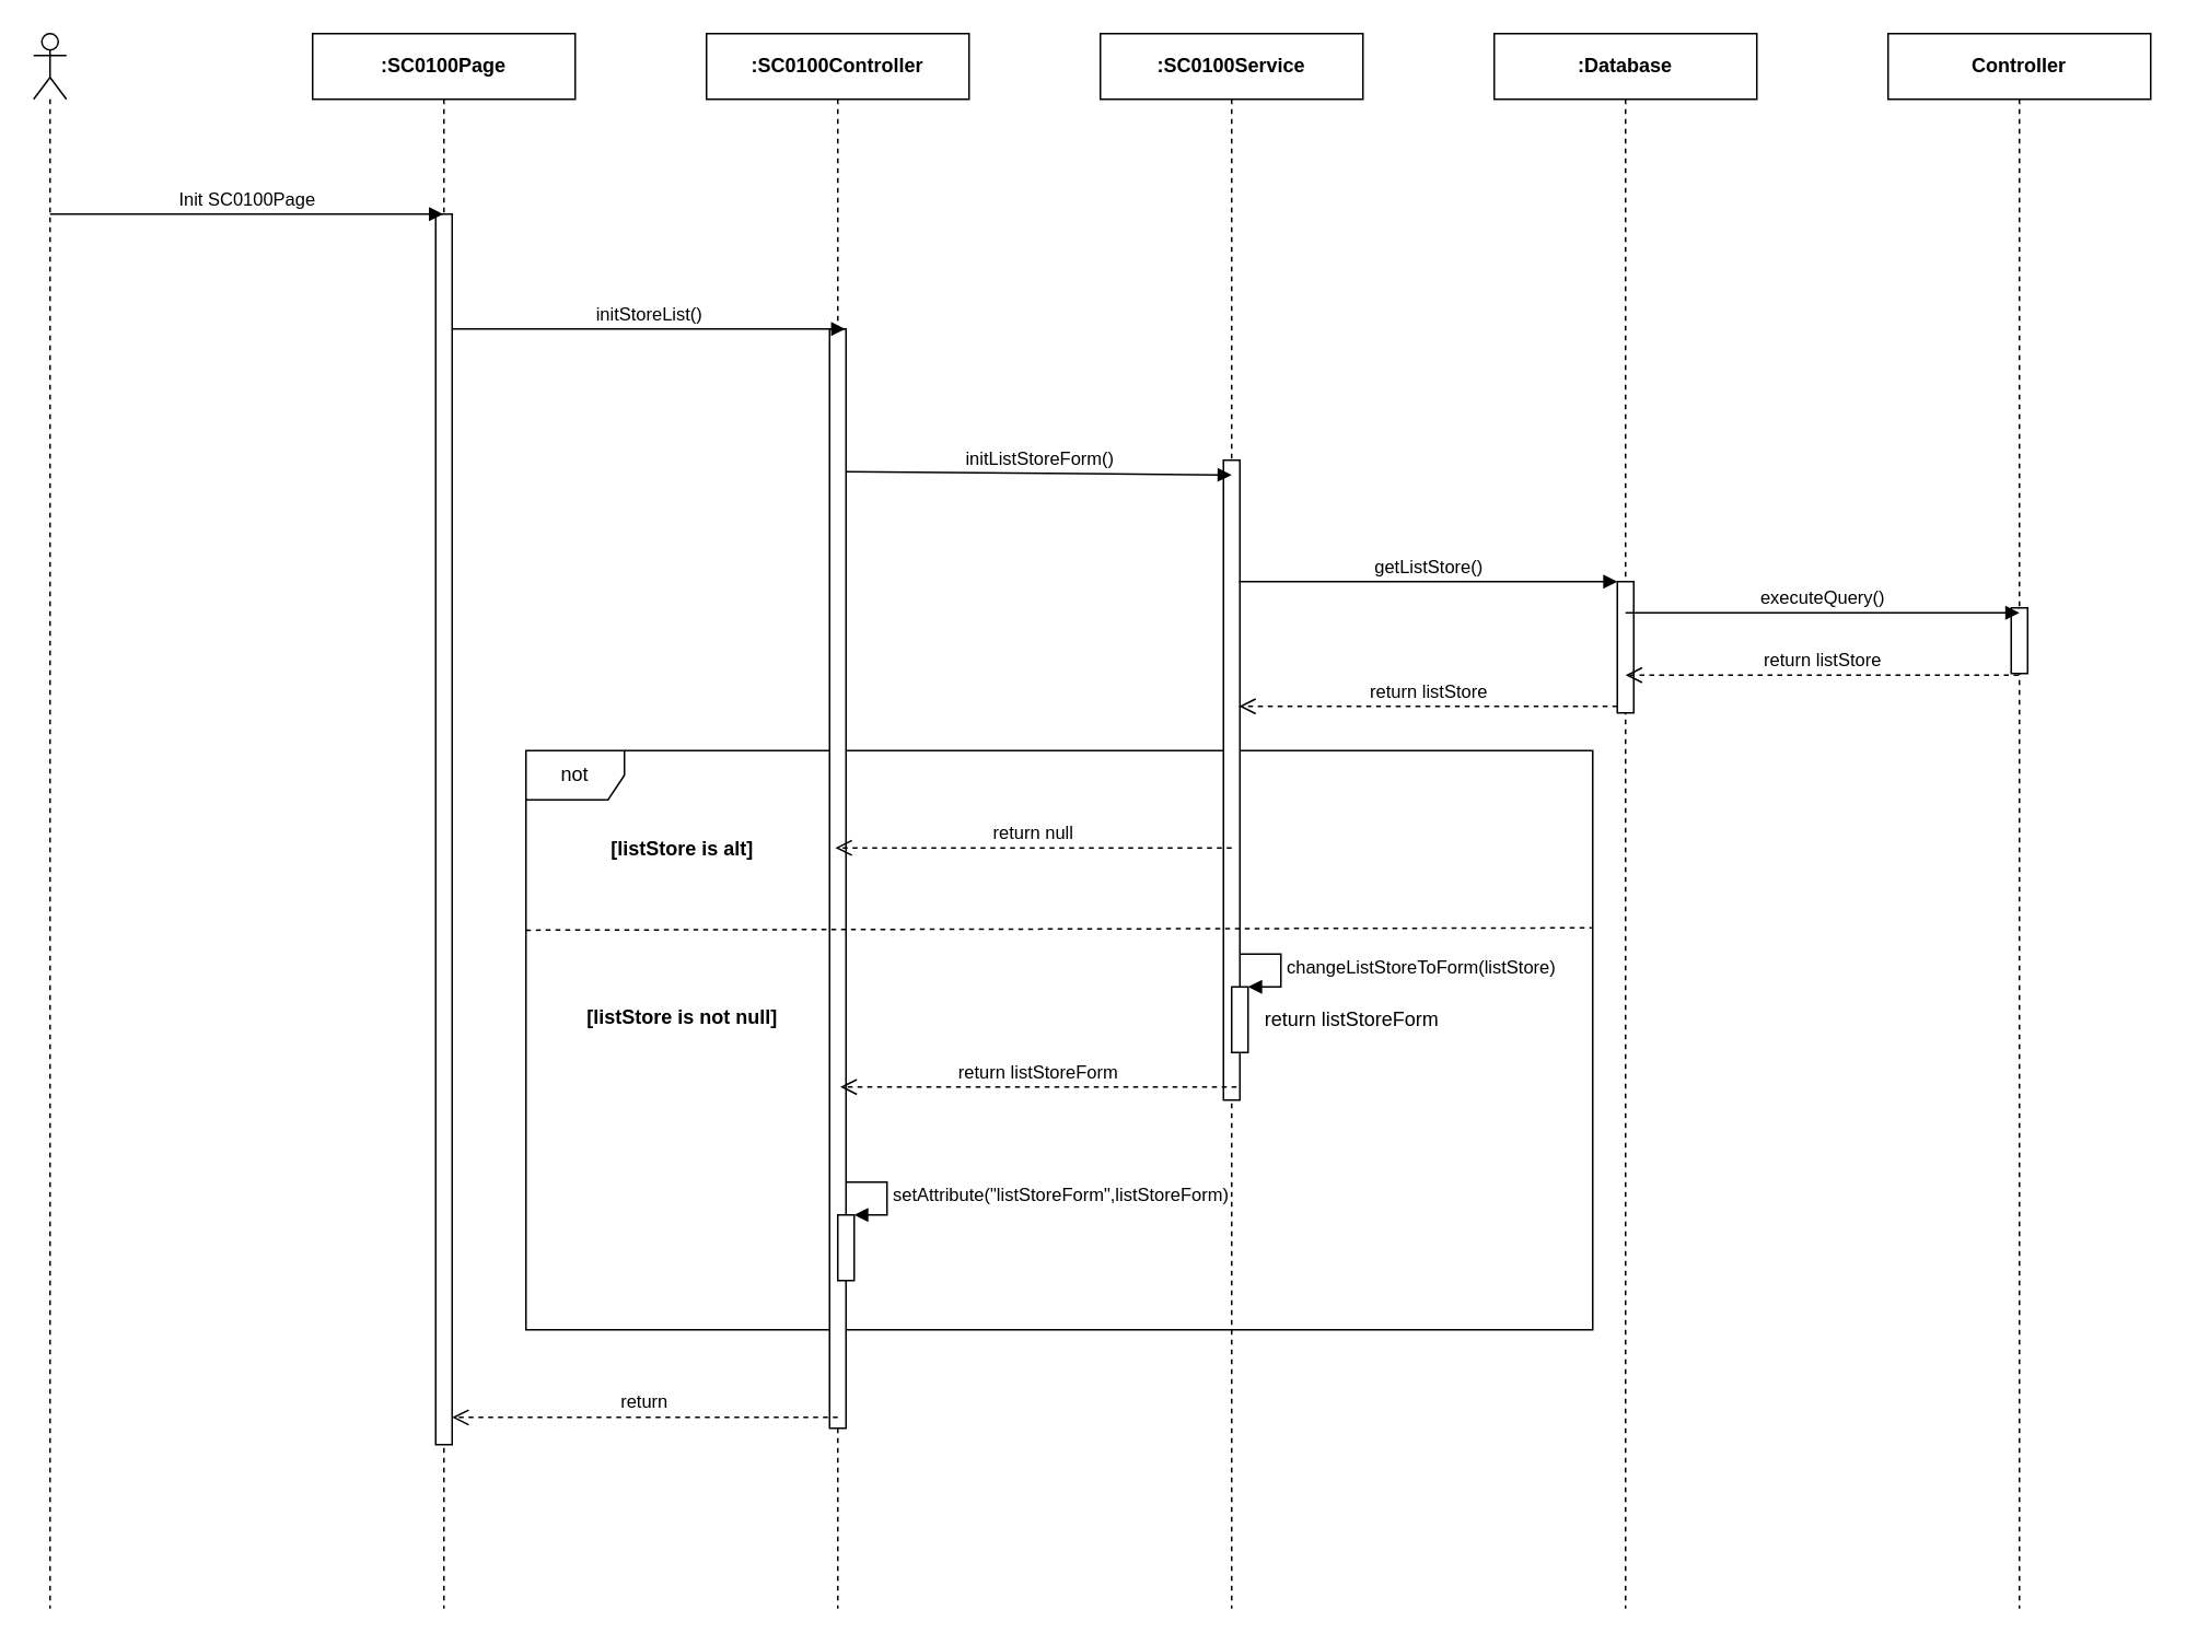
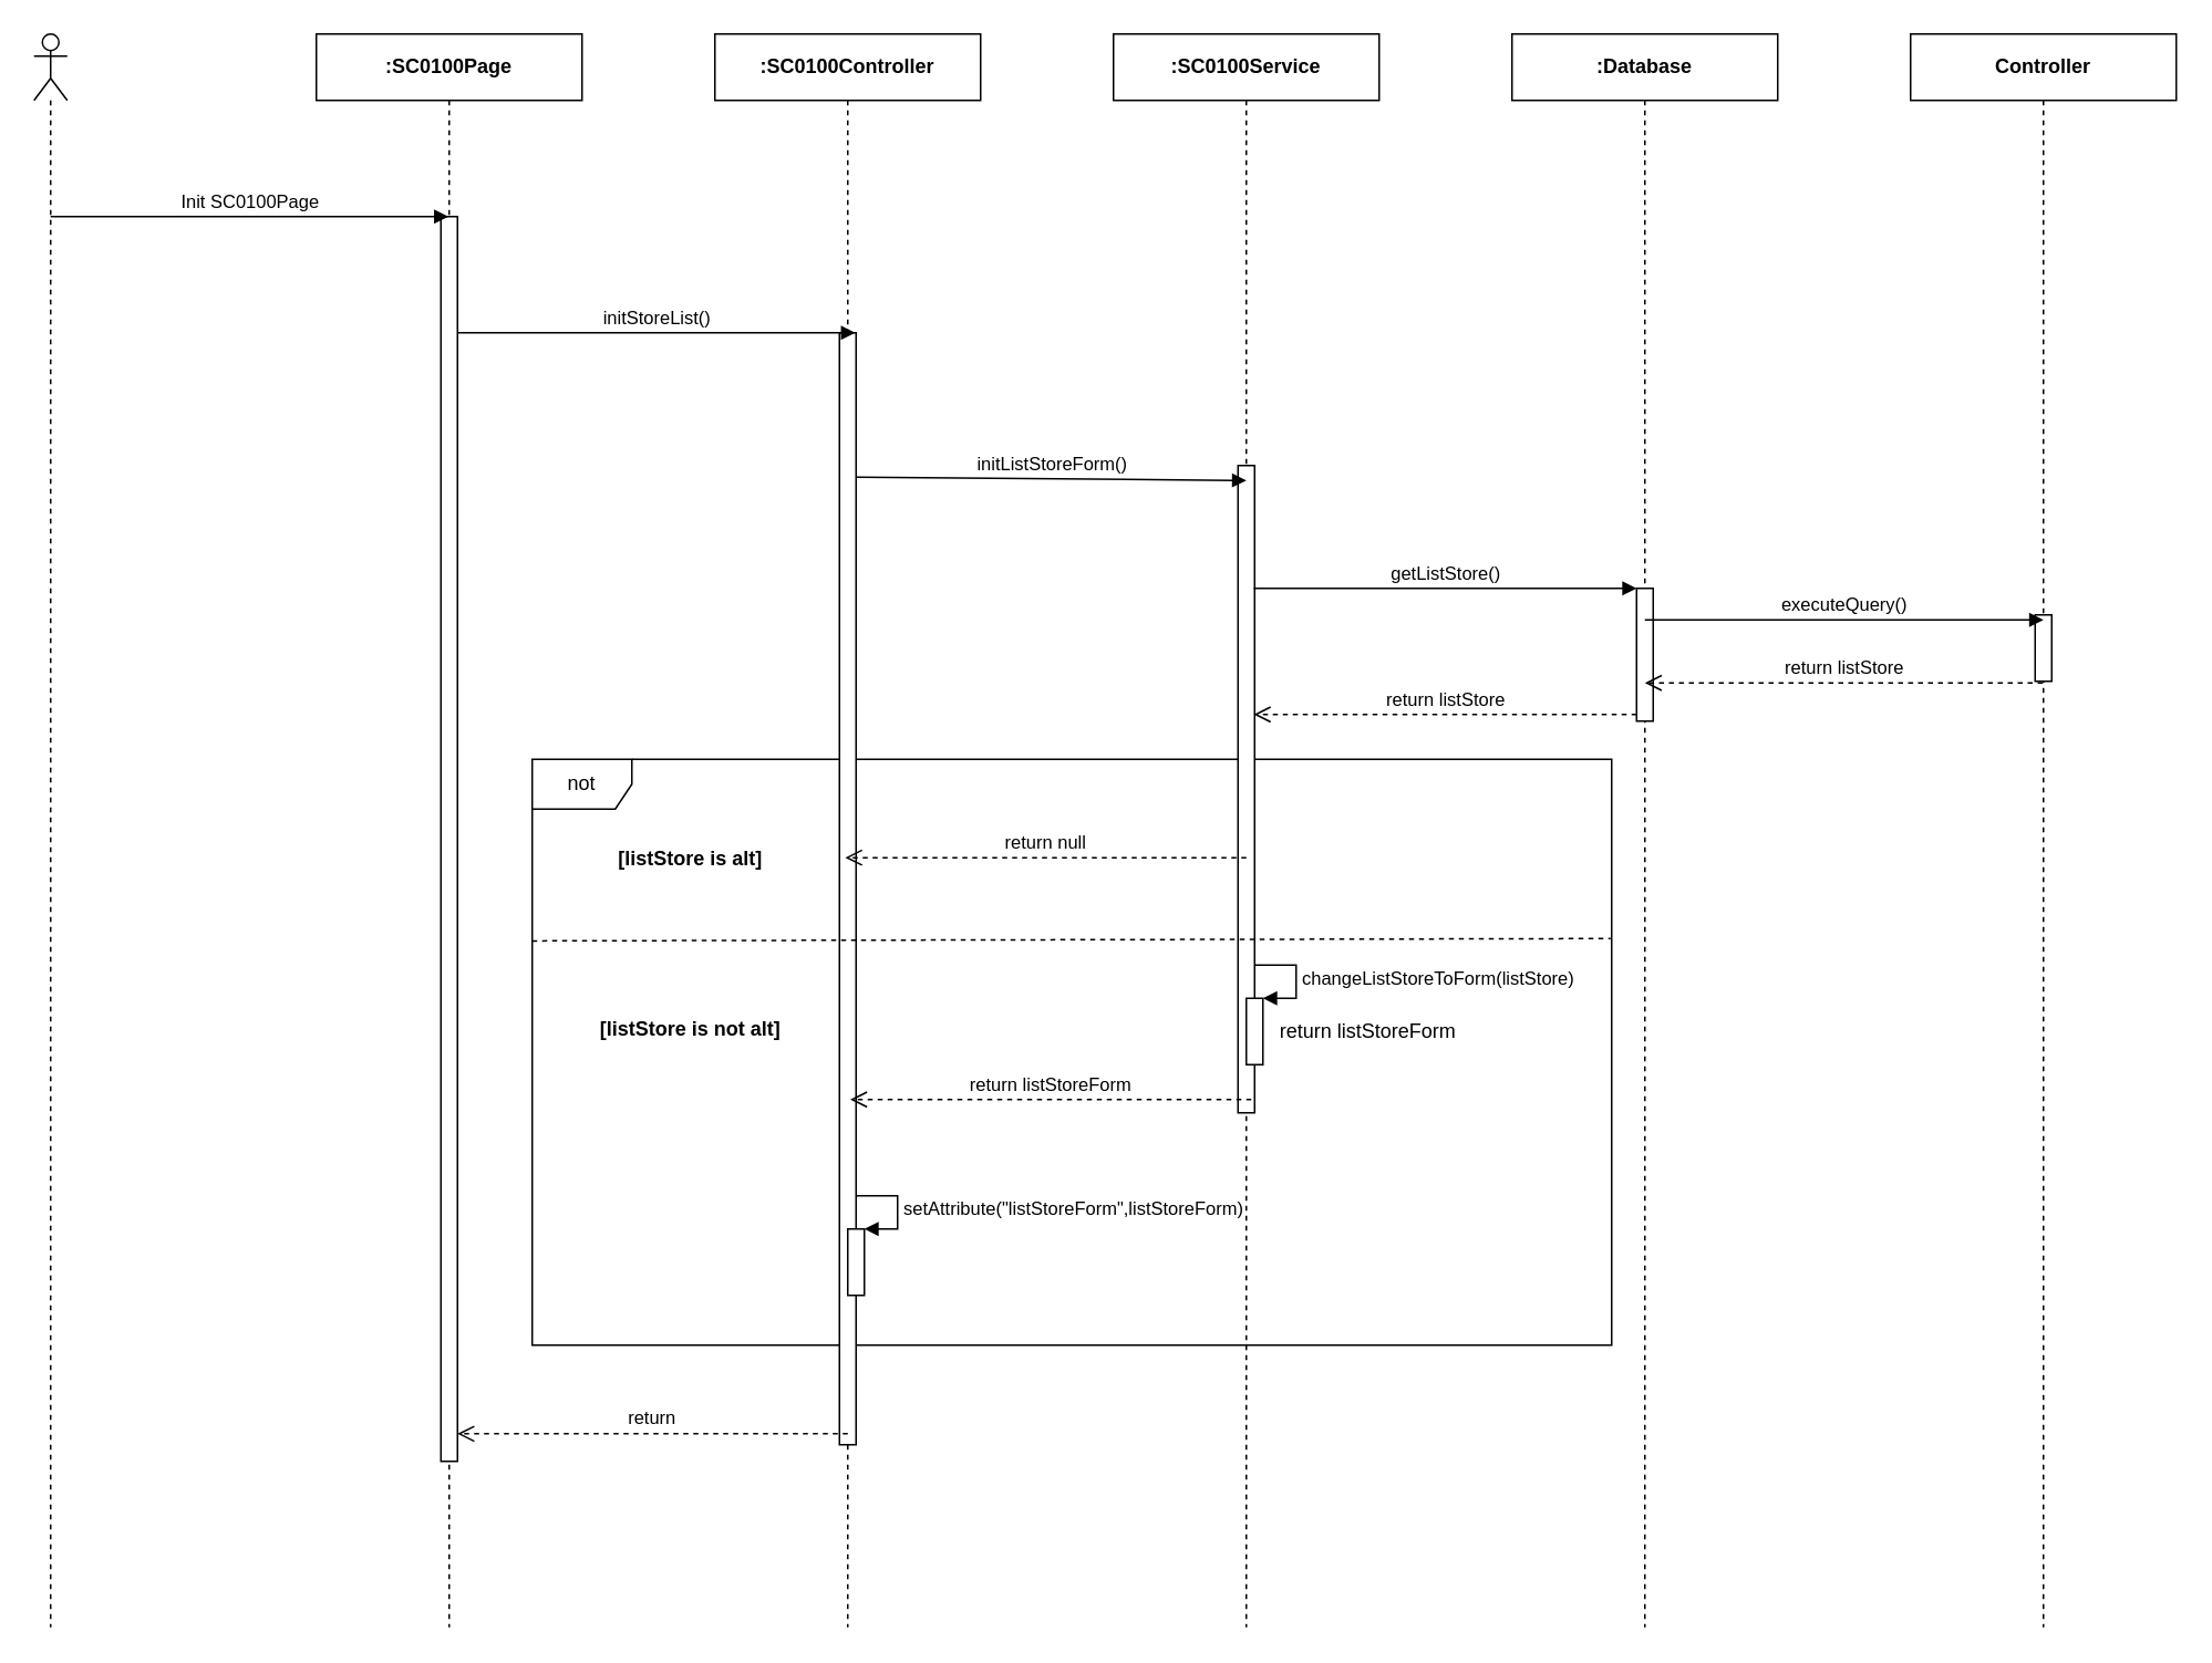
- <mxCell id="24" value="[listStore is not null]" style="text;html=1;align=center;verticalAlign=middle;resizable=0;points=[];autosize=1;fontStyle=1" parent="1" vertex="1"><mxGeometry x="350" y="610" width="130" height="20" as="geometry" /></mxCell>
+ <mxCell id="24" value="[listStore is not alt]" style="text;html=1;align=center;verticalAlign=middle;resizable=0;points=[];autosize=1;fontStyle=1" parent="1" vertex="1"><mxGeometry x="350" y="610" width="130" height="20" as="geometry" /></mxCell>
